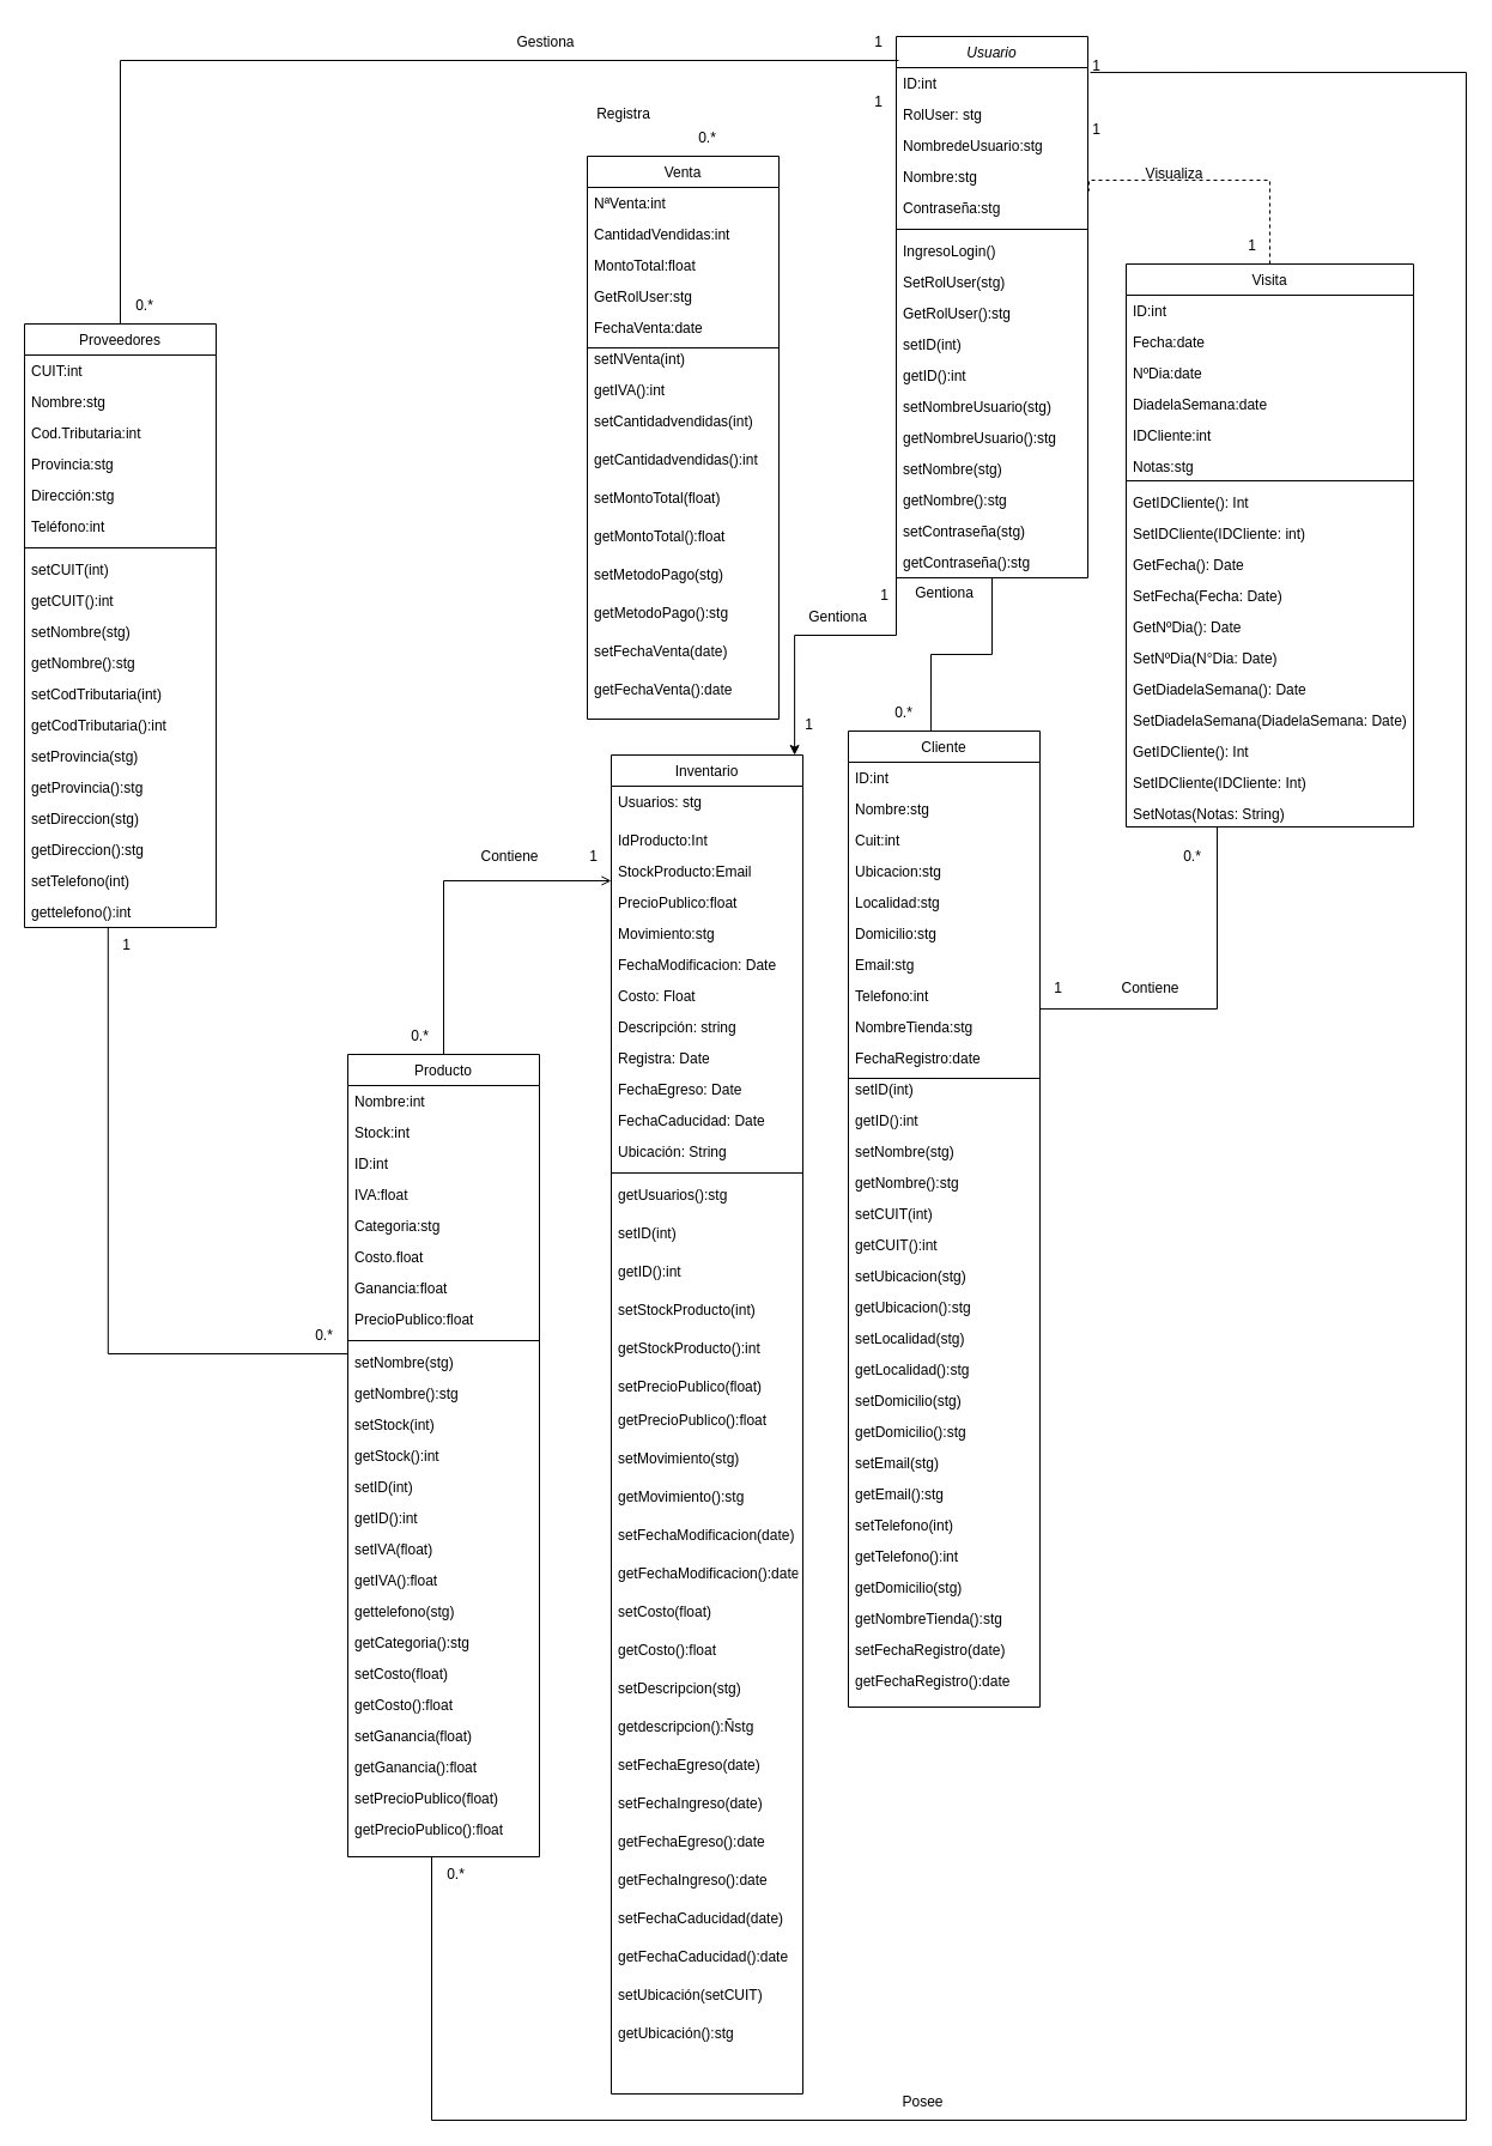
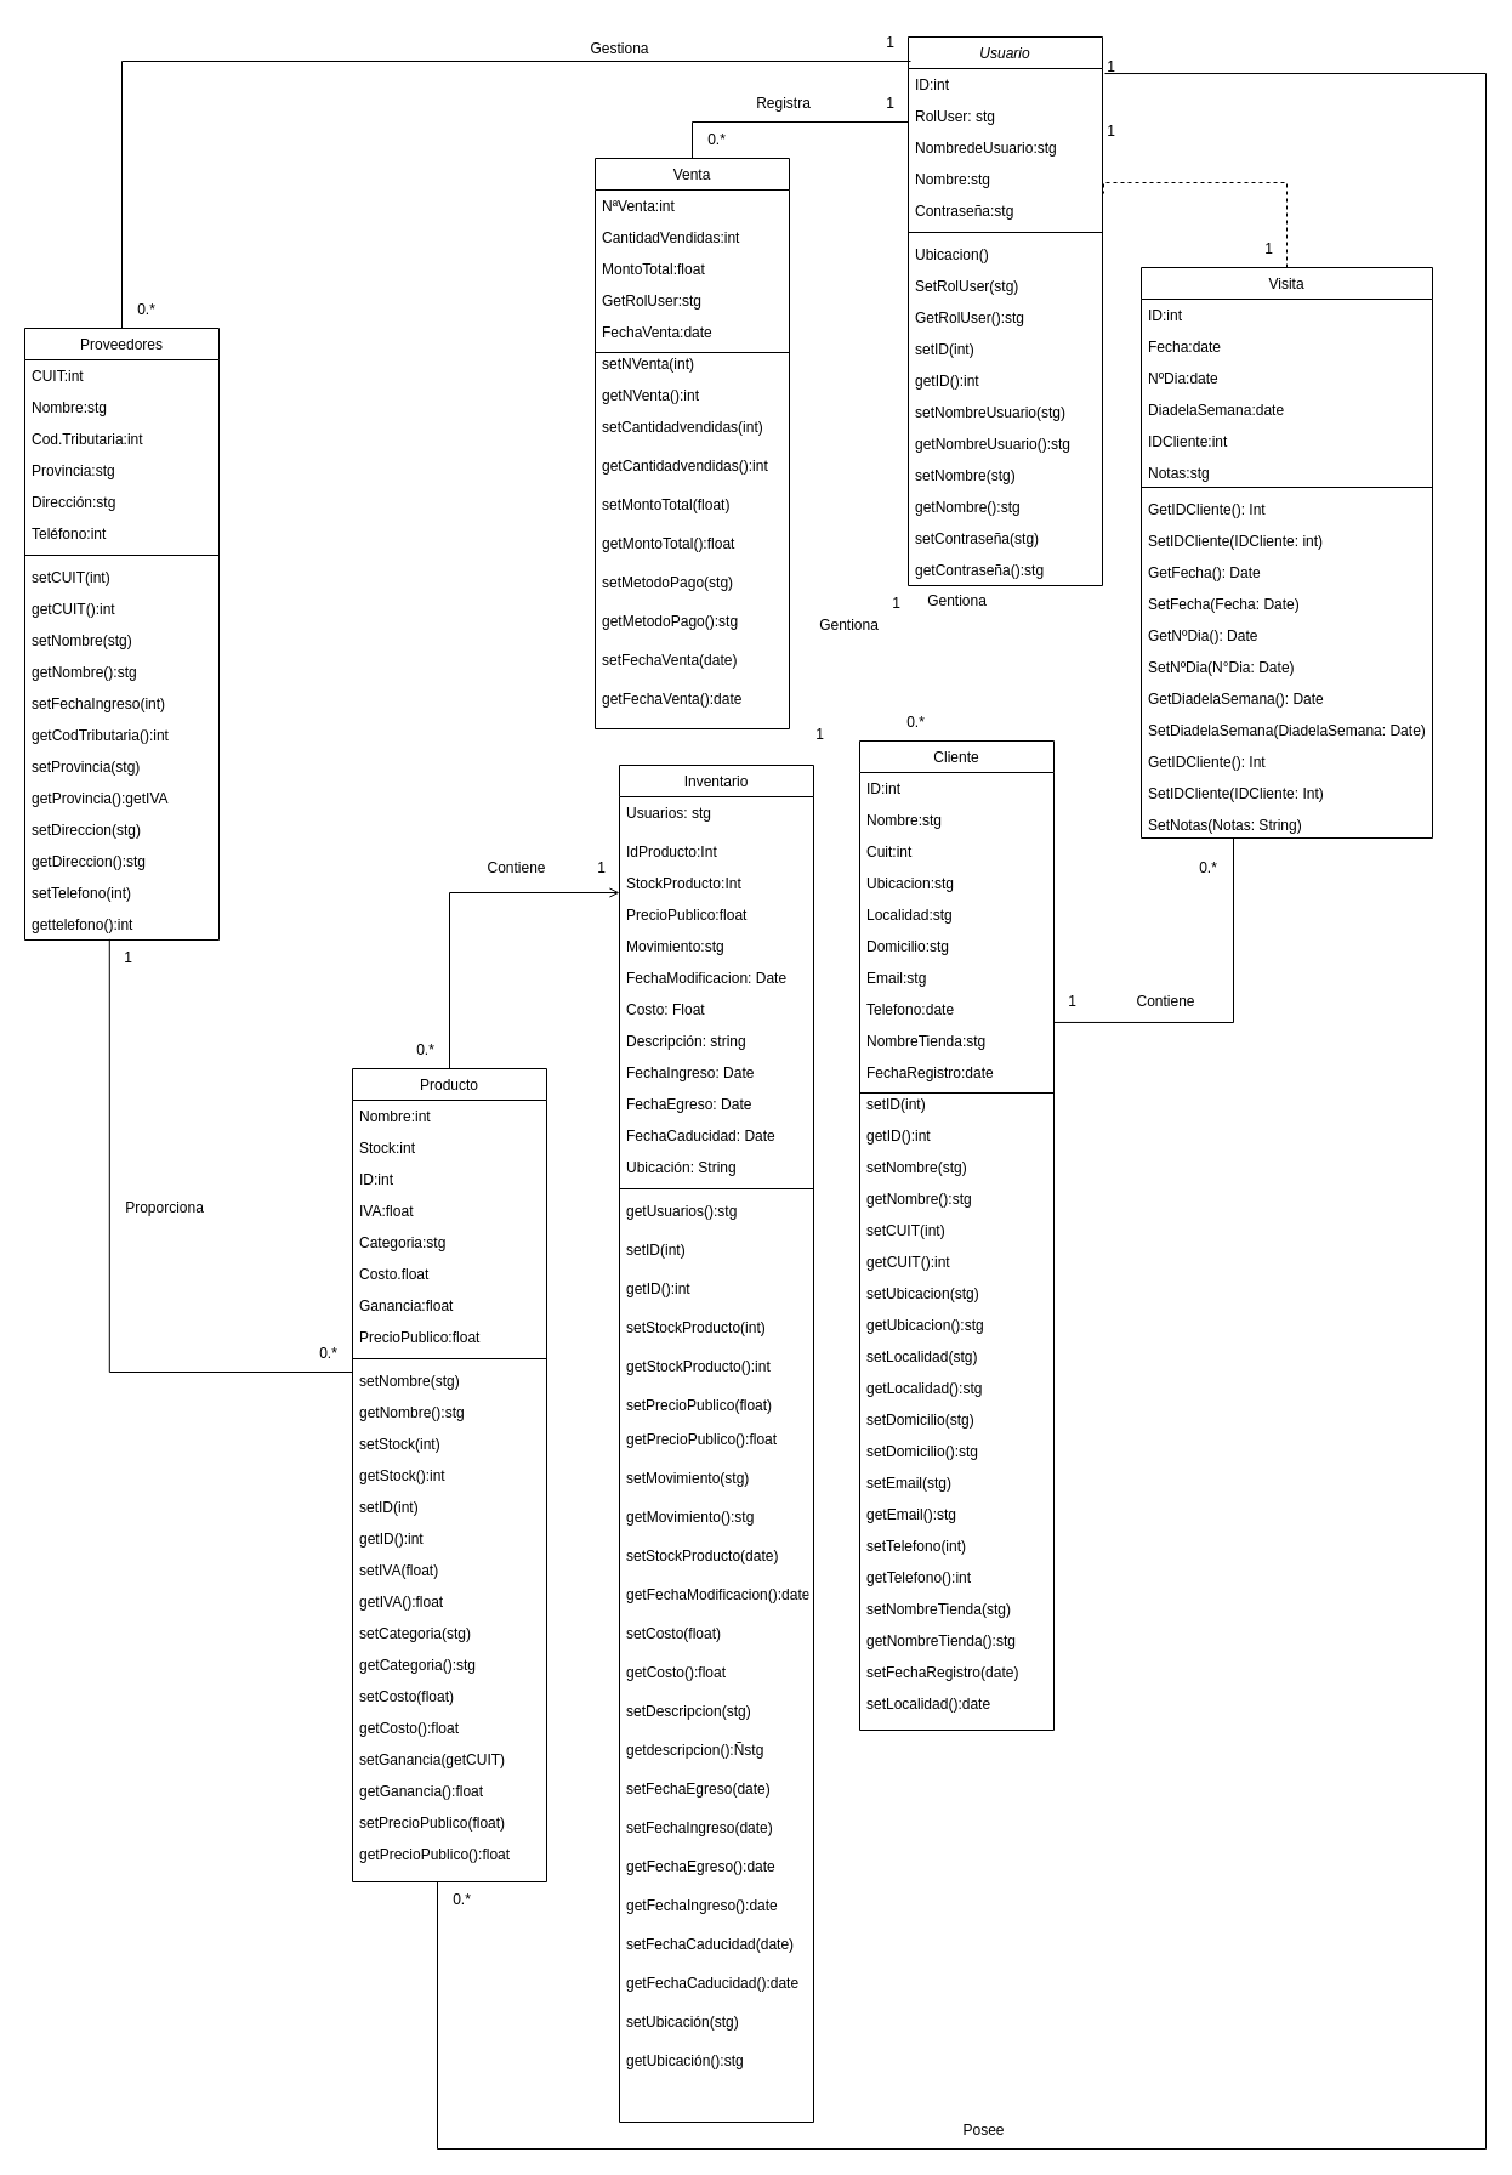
- <mxCell id="194" value="Gestiona" style="text;html=1;align=center;verticalAlign=middle;resizable=0;points=[];autosize=1;strokeColor=none;fillColor=none;" vertex="1" parent="1"><mxGeometry x="420" y="20" width="70" height="30" as="geometry" /></mxCell>
+ <mxCell id="194" value="Gestiona" style="text;html=1;align=center;verticalAlign=middle;resizable=0;points=[];autosize=1;strokeColor=none;fillColor=none;" vertex="1" parent="1"><mxGeometry x="475" y="25" width="70" height="30" as="geometry" /></mxCell>
- <mxCell id="186" value="Registra" style="text;html=1;align=center;verticalAlign=middle;resizable=0;points=[];autosize=1;strokeColor=none;fillColor=none;" vertex="1" parent="1"><mxGeometry x="485" y="80" width="70" height="30" as="geometry" /></mxCell>
+ <mxCell id="186" value="Registra" style="text;html=1;align=center;verticalAlign=middle;resizable=0;points=[];autosize=1;strokeColor=none;fillColor=none;" vertex="1" parent="1"><mxGeometry x="610" y="70" width="70" height="30" as="geometry" /></mxCell>
+ <mxCell id="183" value="" style="endArrow=none;html=1;rounded=0;edgeStyle=orthogonalEdgeStyle;exitX=0.5;exitY=0;exitDx=0;exitDy=0;entryX=0;entryY=0.5;entryDx=0;entryDy=0;" edge="1" parent="1" source="77" target="5"><mxGeometry width="50" height="50" relative="1" as="geometry"><mxPoint x="570" y="74" as="sourcePoint" /><mxPoint x="621" y="-110" as="targetPoint" /><Array as="points"><mxPoint x="570" y="100" /><mxPoint x="748" y="100" /></Array></mxGeometry></mxCell>
- <mxCell id="182" value="Visualiza" style="text;html=1;align=center;verticalAlign=middle;resizable=0;points=[];autosize=1;strokeColor=none;fillColor=none;" vertex="1" parent="1"><mxGeometry x="945" y="130" width="70" height="30" as="geometry" /></mxCell>
- <mxCell id="9" value="IngresoLogin()&#10;" style="text;align=left;verticalAlign=top;spacingLeft=4;spacingRight=4;overflow=hidden;rotatable=0;points=[[0,0.5],[1,0.5]];portConstraint=eastwest;rounded=0;shadow=0;html=0;" vertex="1" parent="2"><mxGeometry y="166" width="160" height="26" as="geometry" /></mxCell>
+ <mxCell id="9" value="Ubicacion()&#10;" style="text;align=left;verticalAlign=top;spacingLeft=4;spacingRight=4;overflow=hidden;rotatable=0;points=[[0,0.5],[1,0.5]];portConstraint=eastwest;rounded=0;shadow=0;html=0;" vertex="1" parent="2"><mxGeometry y="166" width="160" height="26" as="geometry" /></mxCell>
- <mxCell id="85" value="getIVA():int" style="text;align=left;verticalAlign=top;spacingLeft=4;spacingRight=4;overflow=hidden;rotatable=0;points=[[0,0.5],[1,0.5]];portConstraint=eastwest;rounded=0;shadow=0;html=0;" vertex="1" parent="77"><mxGeometry y="182" width="160" height="26" as="geometry" /></mxCell>
+ <mxCell id="85" value="getNVenta():int" style="text;align=left;verticalAlign=top;spacingLeft=4;spacingRight=4;overflow=hidden;rotatable=0;points=[[0,0.5],[1,0.5]];portConstraint=eastwest;rounded=0;shadow=0;html=0;" vertex="1" parent="77"><mxGeometry y="182" width="160" height="26" as="geometry" /></mxCell>
- <mxCell id="202" style="edgeStyle=orthogonalEdgeStyle;rounded=0;orthogonalLoop=1;jettySize=auto;html=1;exitX=0;exitY=0.5;exitDx=0;exitDy=0;entryX=0.957;entryY=0;entryDx=0;entryDy=0;entryPerimeter=0;" edge="1" parent="1" source="18" target="20"><mxGeometry relative="1" as="geometry"><Array as="points"><mxPoint x="748" y="530" /><mxPoint x="663" y="530" /></Array></mxGeometry></mxCell>
- <mxCell id="176" value="" style="endArrow=none;html=1;rounded=0;edgeStyle=orthogonalEdgeStyle;exitX=0.431;exitY=0;exitDx=0;exitDy=0;exitPerimeter=0;entryX=0.5;entryY=1;entryDx=0;entryDy=0;" edge="1" parent="1" source="120" target="2"><mxGeometry width="50" height="50" relative="1" as="geometry"><mxPoint x="690" y="304.5" as="sourcePoint" /><mxPoint x="838" y="245.5" as="targetPoint" /></mxGeometry></mxCell>
- <mxCell id="69" value="setCodTributaria(int)" style="text;align=left;verticalAlign=top;spacingLeft=4;spacingRight=4;overflow=hidden;rotatable=0;points=[[0,0.5],[1,0.5]];portConstraint=eastwest;rounded=0;shadow=0;html=0;" vertex="1" parent="57"><mxGeometry y="296" width="160" height="26" as="geometry" /></mxCell>
+ <mxCell id="69" value="setFechaIngreso(int)" style="text;align=left;verticalAlign=top;spacingLeft=4;spacingRight=4;overflow=hidden;rotatable=0;points=[[0,0.5],[1,0.5]];portConstraint=eastwest;rounded=0;shadow=0;html=0;" vertex="1" parent="57"><mxGeometry y="296" width="160" height="26" as="geometry" /></mxCell>
- <mxCell id="72" value="getProvincia():stg" style="text;align=left;verticalAlign=top;spacingLeft=4;spacingRight=4;overflow=hidden;rotatable=0;points=[[0,0.5],[1,0.5]];portConstraint=eastwest;rounded=0;shadow=0;html=0;" vertex="1" parent="57"><mxGeometry y="374" width="160" height="26" as="geometry" /></mxCell>
+ <mxCell id="72" value="getProvincia():getIVA" style="text;align=left;verticalAlign=top;spacingLeft=4;spacingRight=4;overflow=hidden;rotatable=0;points=[[0,0.5],[1,0.5]];portConstraint=eastwest;rounded=0;shadow=0;html=0;" vertex="1" parent="57"><mxGeometry y="374" width="160" height="26" as="geometry" /></mxCell>
- <mxCell id="23" value="StockProducto:Email" style="text;align=left;verticalAlign=top;spacingLeft=4;spacingRight=4;overflow=hidden;rotatable=0;points=[[0,0.5],[1,0.5]];portConstraint=eastwest;rounded=0;shadow=0;html=0;" vertex="1" parent="20"><mxGeometry y="84" width="160" height="26" as="geometry" /></mxCell>
+ <mxCell id="23" value="StockProducto:Int" style="text;align=left;verticalAlign=top;spacingLeft=4;spacingRight=4;overflow=hidden;rotatable=0;points=[[0,0.5],[1,0.5]];portConstraint=eastwest;rounded=0;shadow=0;html=0;" vertex="1" parent="20"><mxGeometry y="84" width="160" height="26" as="geometry" /></mxCell>
- <mxCell id="128" value="Telefono:int" style="text;align=left;verticalAlign=top;spacingLeft=4;spacingRight=4;overflow=hidden;rotatable=0;points=[[0,0.5],[1,0.5]];portConstraint=eastwest;rounded=0;shadow=0;html=0;" vertex="1" parent="120"><mxGeometry y="208" width="160" height="26" as="geometry" /></mxCell>
+ <mxCell id="128" value="Telefono:date" style="text;align=left;verticalAlign=top;spacingLeft=4;spacingRight=4;overflow=hidden;rotatable=0;points=[[0,0.5],[1,0.5]];portConstraint=eastwest;rounded=0;shadow=0;html=0;" vertex="1" parent="120"><mxGeometry y="208" width="160" height="26" as="geometry" /></mxCell>
- <mxCell id="29" value="Registra: Date" style="text;align=left;verticalAlign=top;spacingLeft=4;spacingRight=4;overflow=hidden;rotatable=0;points=[[0,0.5],[1,0.5]];portConstraint=eastwest;rounded=0;shadow=0;html=0;" vertex="1" parent="20"><mxGeometry y="240" width="160" height="26" as="geometry" /></mxCell>
+ <mxCell id="29" value="FechaIngreso: Date" style="text;align=left;verticalAlign=top;spacingLeft=4;spacingRight=4;overflow=hidden;rotatable=0;points=[[0,0.5],[1,0.5]];portConstraint=eastwest;rounded=0;shadow=0;html=0;" vertex="1" parent="20"><mxGeometry y="240" width="160" height="26" as="geometry" /></mxCell>
+ <mxCell id="190" value="Proporciona" style="text;html=1;align=center;verticalAlign=middle;resizable=0;points=[];autosize=1;strokeColor=none;fillColor=none;" vertex="1" parent="1"><mxGeometry x="90" y="980" width="90" height="30" as="geometry" /></mxCell>
- <mxCell id="143" value="getDomicilio():stg" style="text;align=left;verticalAlign=top;spacingLeft=4;spacingRight=4;overflow=hidden;rotatable=0;points=[[0,0.5],[1,0.5]];portConstraint=eastwest;rounded=0;shadow=0;html=0;" vertex="1" parent="120"><mxGeometry y="572" width="160" height="26" as="geometry" /></mxCell>
+ <mxCell id="143" value="setDomicilio():stg" style="text;align=left;verticalAlign=top;spacingLeft=4;spacingRight=4;overflow=hidden;rotatable=0;points=[[0,0.5],[1,0.5]];portConstraint=eastwest;rounded=0;shadow=0;html=0;" vertex="1" parent="120"><mxGeometry y="572" width="160" height="26" as="geometry" /></mxCell>
- <mxCell id="43" value="setFechaModificacion(date)" style="text;align=left;verticalAlign=top;spacingLeft=4;spacingRight=4;overflow=hidden;rotatable=0;points=[[0,0.5],[1,0.5]];portConstraint=eastwest;" vertex="1" parent="20"><mxGeometry y="638" width="160" height="32" as="geometry" /></mxCell>
+ <mxCell id="43" value="setStockProducto(date)" style="text;align=left;verticalAlign=top;spacingLeft=4;spacingRight=4;overflow=hidden;rotatable=0;points=[[0,0.5],[1,0.5]];portConstraint=eastwest;" vertex="1" parent="20"><mxGeometry y="638" width="160" height="32" as="geometry" /></mxCell>
- <mxCell id="148" value="getDomicilio(stg)" style="text;align=left;verticalAlign=top;spacingLeft=4;spacingRight=4;overflow=hidden;rotatable=0;points=[[0,0.5],[1,0.5]];portConstraint=eastwest;rounded=0;shadow=0;html=0;" vertex="1" parent="120"><mxGeometry y="702" width="160" height="26" as="geometry" /></mxCell>
+ <mxCell id="148" value="setNombreTienda(stg)" style="text;align=left;verticalAlign=top;spacingLeft=4;spacingRight=4;overflow=hidden;rotatable=0;points=[[0,0.5],[1,0.5]];portConstraint=eastwest;rounded=0;shadow=0;html=0;" vertex="1" parent="120"><mxGeometry y="702" width="160" height="26" as="geometry" /></mxCell>
- <mxCell id="112" value="gettelefono(stg)" style="text;align=left;verticalAlign=top;spacingLeft=4;spacingRight=4;overflow=hidden;rotatable=0;points=[[0,0.5],[1,0.5]];portConstraint=eastwest;rounded=0;shadow=0;html=0;" vertex="1" parent="94"><mxGeometry y="452" width="160" height="26" as="geometry" /></mxCell>
+ <mxCell id="112" value="setCategoria(stg)" style="text;align=left;verticalAlign=top;spacingLeft=4;spacingRight=4;overflow=hidden;rotatable=0;points=[[0,0.5],[1,0.5]];portConstraint=eastwest;rounded=0;shadow=0;html=0;" vertex="1" parent="94"><mxGeometry y="452" width="160" height="26" as="geometry" /></mxCell>
- <mxCell id="151" value="getFechaRegistro():date" style="text;align=left;verticalAlign=top;spacingLeft=4;spacingRight=4;overflow=hidden;rotatable=0;points=[[0,0.5],[1,0.5]];portConstraint=eastwest;rounded=0;shadow=0;html=0;" vertex="1" parent="120"><mxGeometry y="780" width="160" height="26" as="geometry" /></mxCell>
+ <mxCell id="151" value="setLocalidad():date" style="text;align=left;verticalAlign=top;spacingLeft=4;spacingRight=4;overflow=hidden;rotatable=0;points=[[0,0.5],[1,0.5]];portConstraint=eastwest;rounded=0;shadow=0;html=0;" vertex="1" parent="120"><mxGeometry y="780" width="160" height="26" as="geometry" /></mxCell>
- <mxCell id="116" value="setGanancia(float)" style="text;align=left;verticalAlign=top;spacingLeft=4;spacingRight=4;overflow=hidden;rotatable=0;points=[[0,0.5],[1,0.5]];portConstraint=eastwest;rounded=0;shadow=0;html=0;" vertex="1" parent="94"><mxGeometry y="556" width="160" height="26" as="geometry" /></mxCell>
+ <mxCell id="116" value="setGanancia(getCUIT)" style="text;align=left;verticalAlign=top;spacingLeft=4;spacingRight=4;overflow=hidden;rotatable=0;points=[[0,0.5],[1,0.5]];portConstraint=eastwest;rounded=0;shadow=0;html=0;" vertex="1" parent="94"><mxGeometry y="556" width="160" height="26" as="geometry" /></mxCell>
- <mxCell id="55" value="setUbicación(setCUIT)" style="text;align=left;verticalAlign=top;spacingLeft=4;spacingRight=4;overflow=hidden;rotatable=0;points=[[0,0.5],[1,0.5]];portConstraint=eastwest;" vertex="1" parent="20"><mxGeometry y="1022" width="160" height="32" as="geometry" /></mxCell>
+ <mxCell id="55" value="setUbicación(stg)" style="text;align=left;verticalAlign=top;spacingLeft=4;spacingRight=4;overflow=hidden;rotatable=0;points=[[0,0.5],[1,0.5]];portConstraint=eastwest;" vertex="1" parent="20"><mxGeometry y="1022" width="160" height="32" as="geometry" /></mxCell>
- <mxCell id="197" value="Posee" style="text;html=1;align=center;verticalAlign=middle;resizable=0;points=[];autosize=1;strokeColor=none;fillColor=none;" vertex="1" parent="1"><mxGeometry x="740" y="1740" width="60" height="30" as="geometry" /></mxCell>
+ <mxCell id="197" value="Posee" style="text;html=1;align=center;verticalAlign=middle;resizable=0;points=[];autosize=1;strokeColor=none;fillColor=none;" vertex="1" parent="1"><mxGeometry x="780" y="1740" width="60" height="30" as="geometry" /></mxCell>
